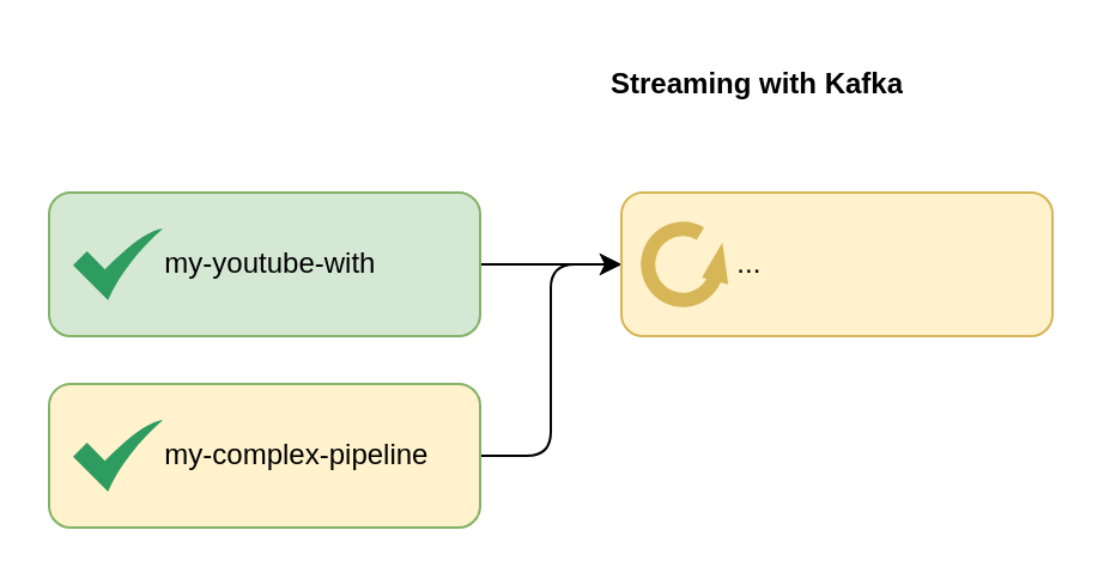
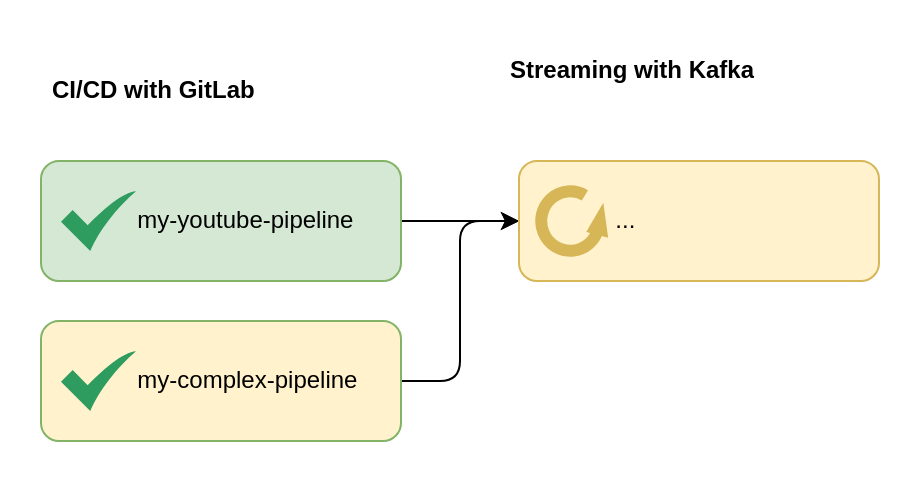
+ <mxCell id="2" value="&lt;b&gt;CI/CD with GitLab&lt;/b&gt;" style="text;strokeColor=none;fillColor=none;align=left;verticalAlign=middle;spacingLeft=4;spacingRight=4;overflow=hidden;points=[[0,0.5],[1,0.5]];portConstraint=eastwest;rotatable=0;whiteSpace=wrap;html=1;" vertex="1" parent="1"><mxGeometry x="20" y="30" width="170" height="30" as="geometry" /></mxCell>
- <mxCell id="4" value="&amp;nbsp; &amp;nbsp; &amp;nbsp; &amp;nbsp; &amp;nbsp; &amp;nbsp; &amp;nbsp; my-youtube-with" style="rounded=1;whiteSpace=wrap;html=1;align=left;fillColor=#d5e8d4;strokeColor=#82b366;" vertex="1" parent="1"><mxGeometry x="20" y="80" width="180" height="60" as="geometry" /></mxCell>
+ <mxCell id="4" value="&amp;nbsp; &amp;nbsp; &amp;nbsp; &amp;nbsp; &amp;nbsp; &amp;nbsp; &amp;nbsp; my-youtube-pipeline" style="rounded=1;whiteSpace=wrap;html=1;align=left;fillColor=#d5e8d4;strokeColor=#82b366;" vertex="1" parent="1"><mxGeometry x="20" y="80" width="180" height="60" as="geometry" /></mxCell>
